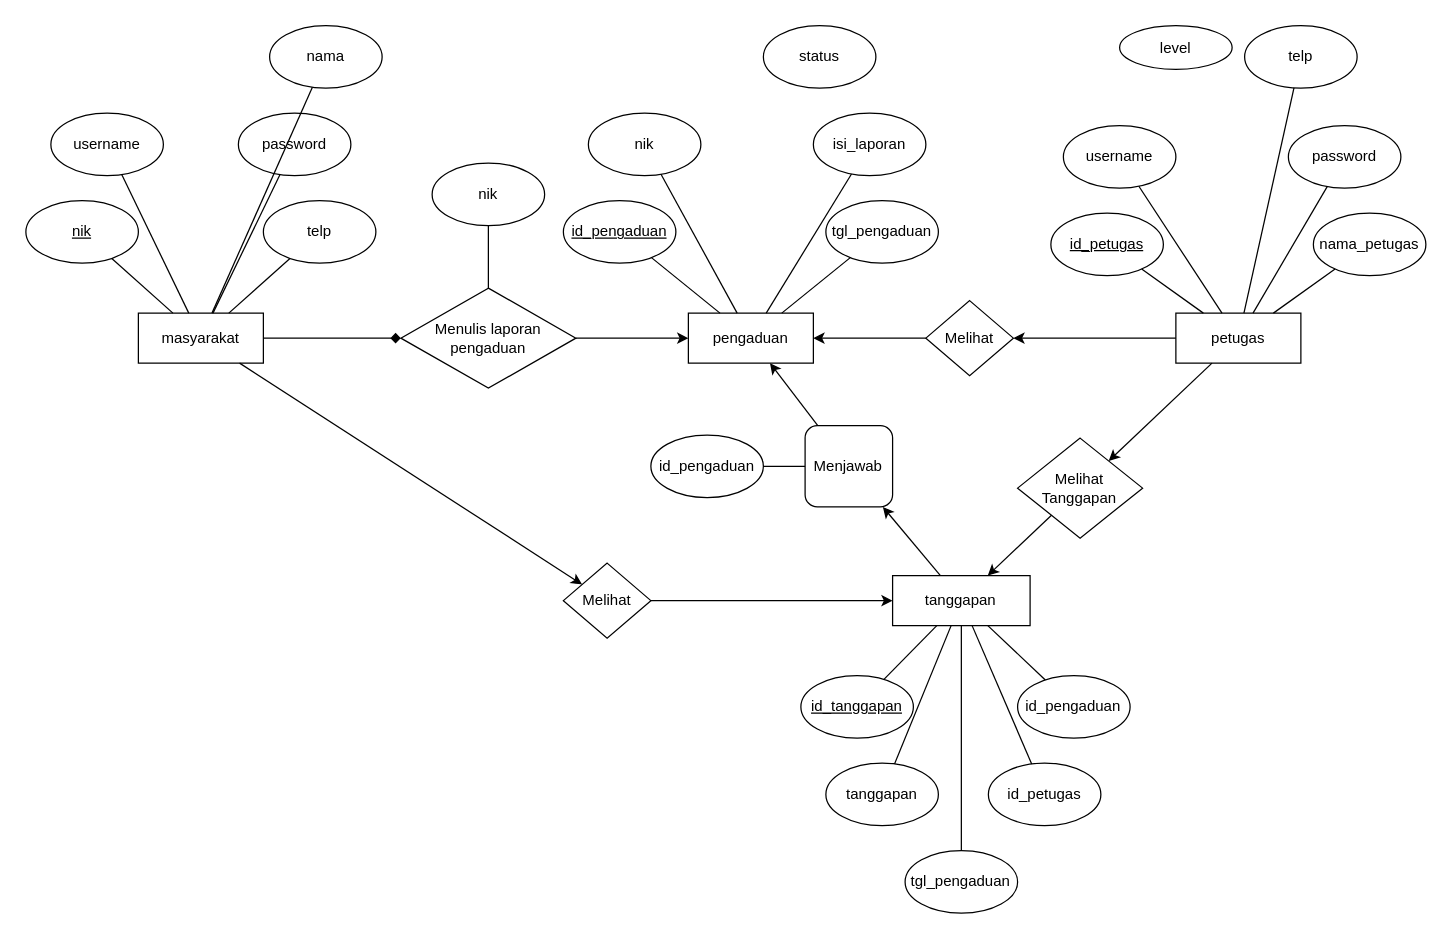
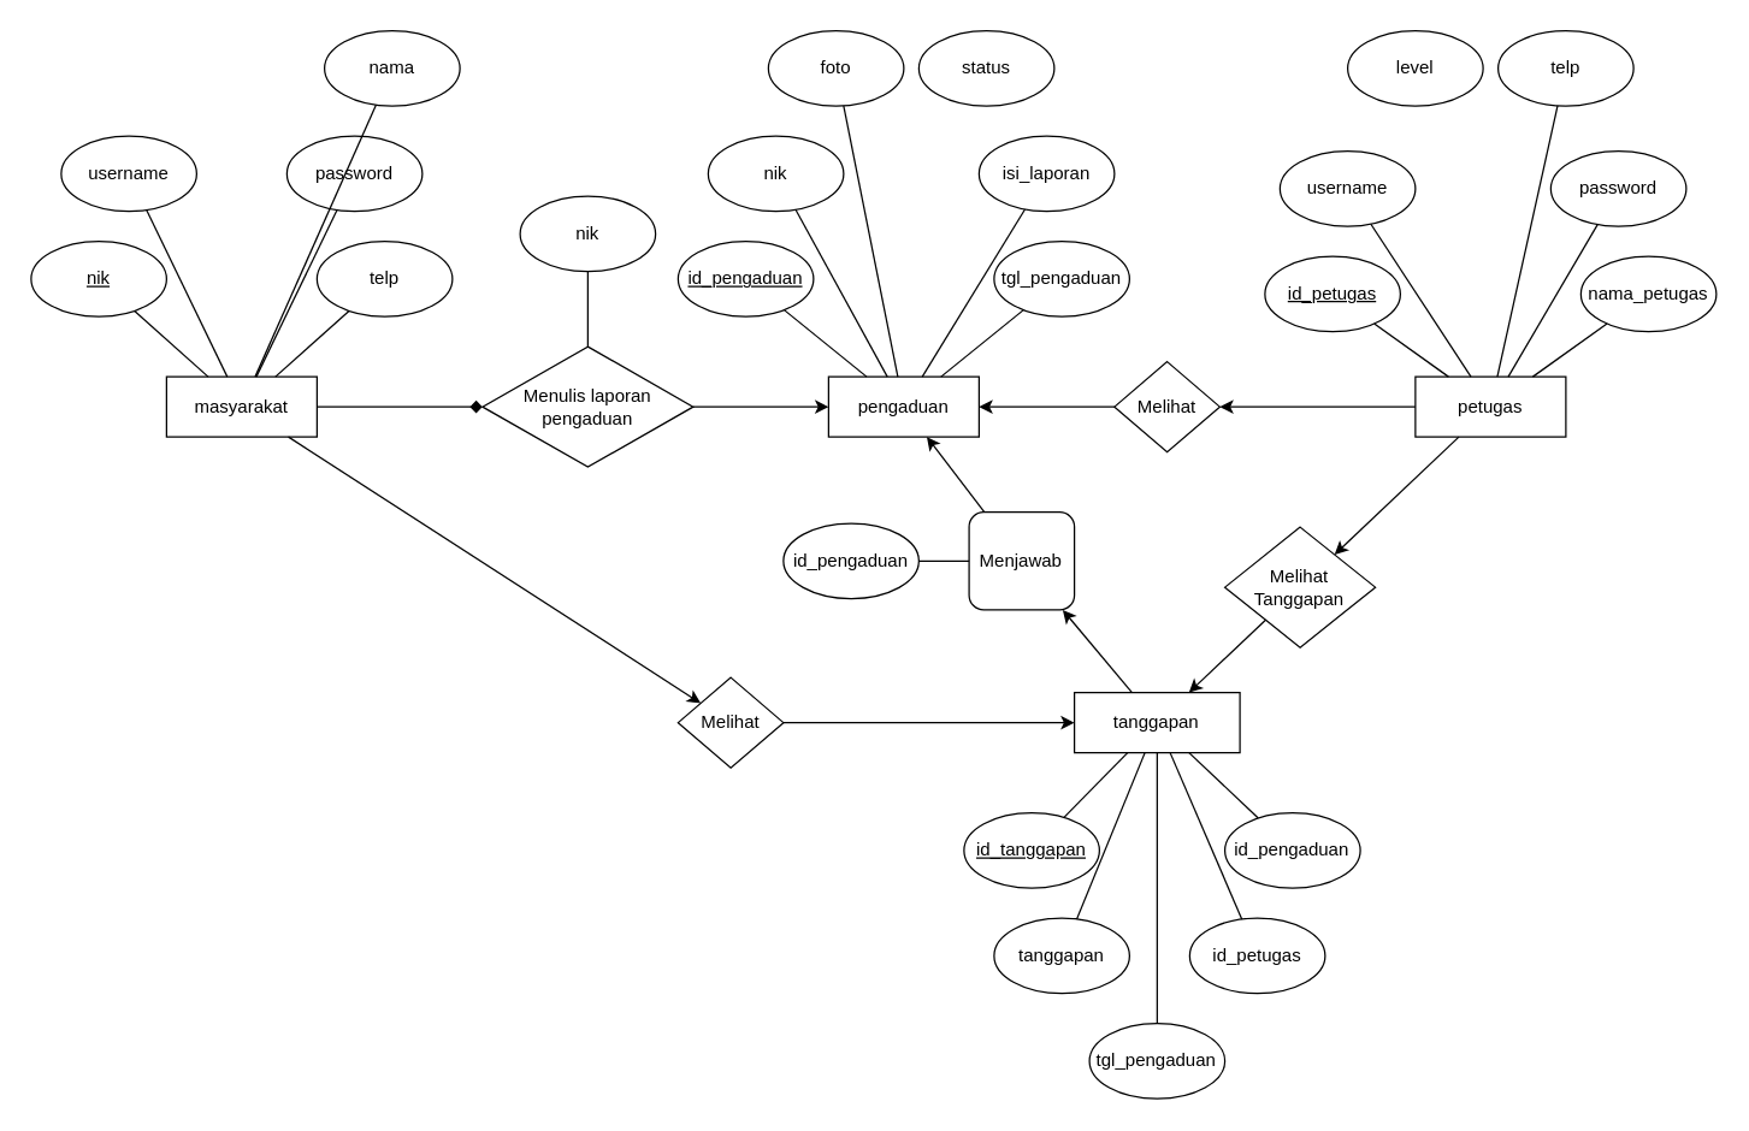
- <mxCell id="27" value="level" style="ellipse;whiteSpace=wrap;html=1;" vertex="1" parent="1"><mxGeometry x="895" y="20" width="90" height="35" as="geometry" /></mxCell>
+ <mxCell id="27" value="level" style="ellipse;whiteSpace=wrap;html=1;" vertex="1" parent="1"><mxGeometry x="895" y="20" width="90" height="50" as="geometry" /></mxCell>
+ <mxCell id="15" value="foto" style="ellipse;whiteSpace=wrap;html=1;" vertex="1" parent="1"><mxGeometry x="510" y="20" width="90" height="50" as="geometry" /></mxCell>
+ <mxCell id="20" value="" style="endArrow=none;html=1;rounded=0;" edge="1" parent="1" source="13" target="15"><mxGeometry width="50" height="50" relative="1" as="geometry"><mxPoint x="450" y="290" as="sourcePoint" /><mxPoint x="500" y="240" as="targetPoint" /></mxGeometry></mxCell>
